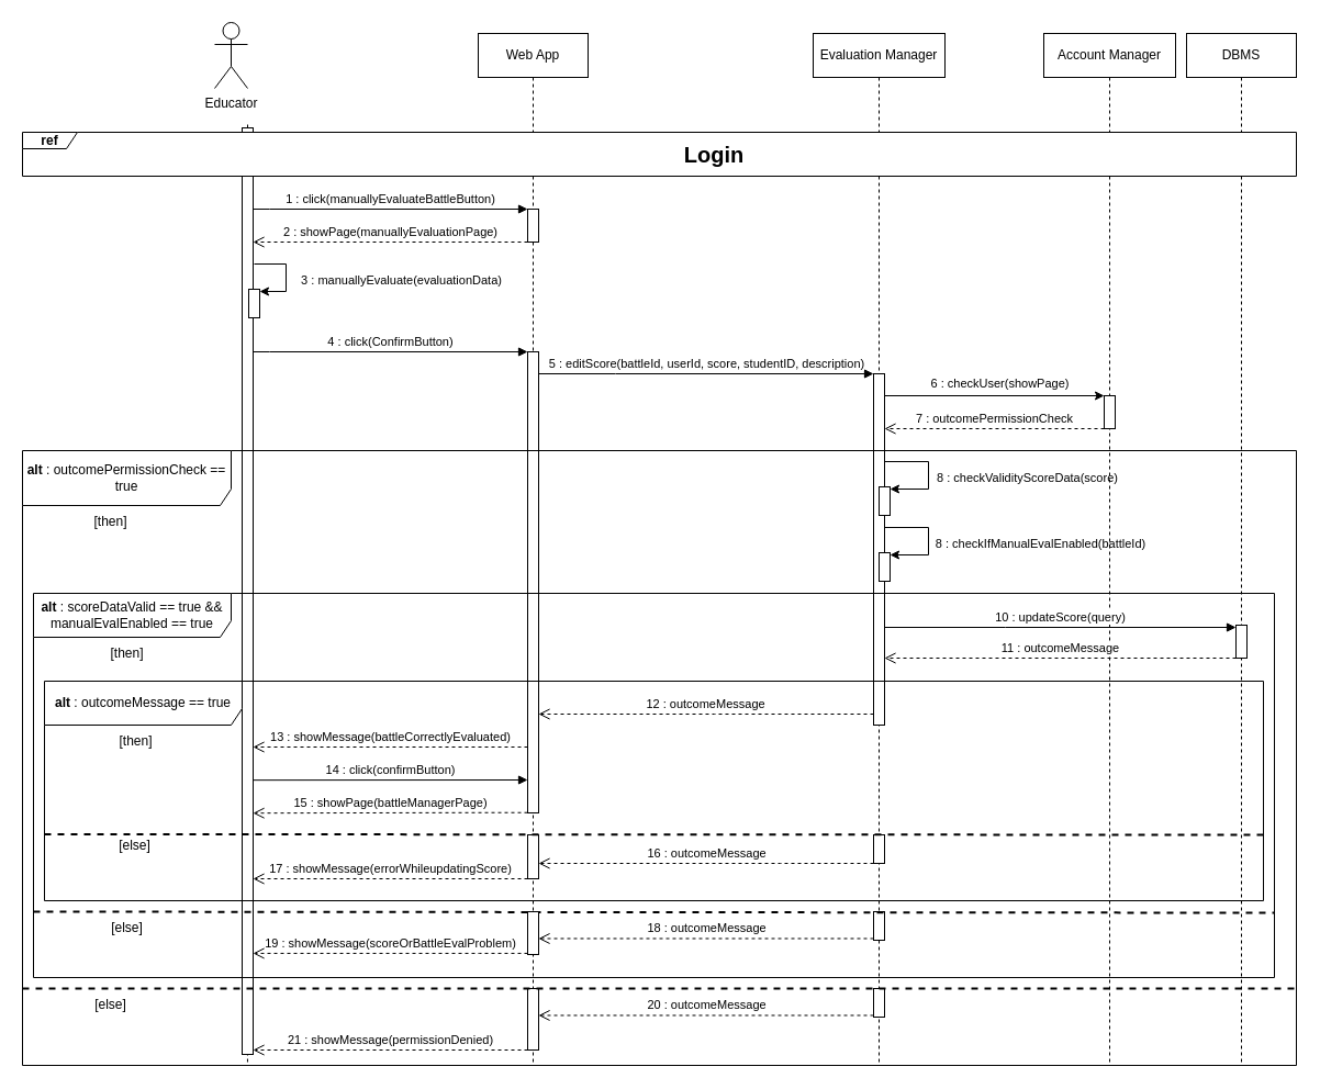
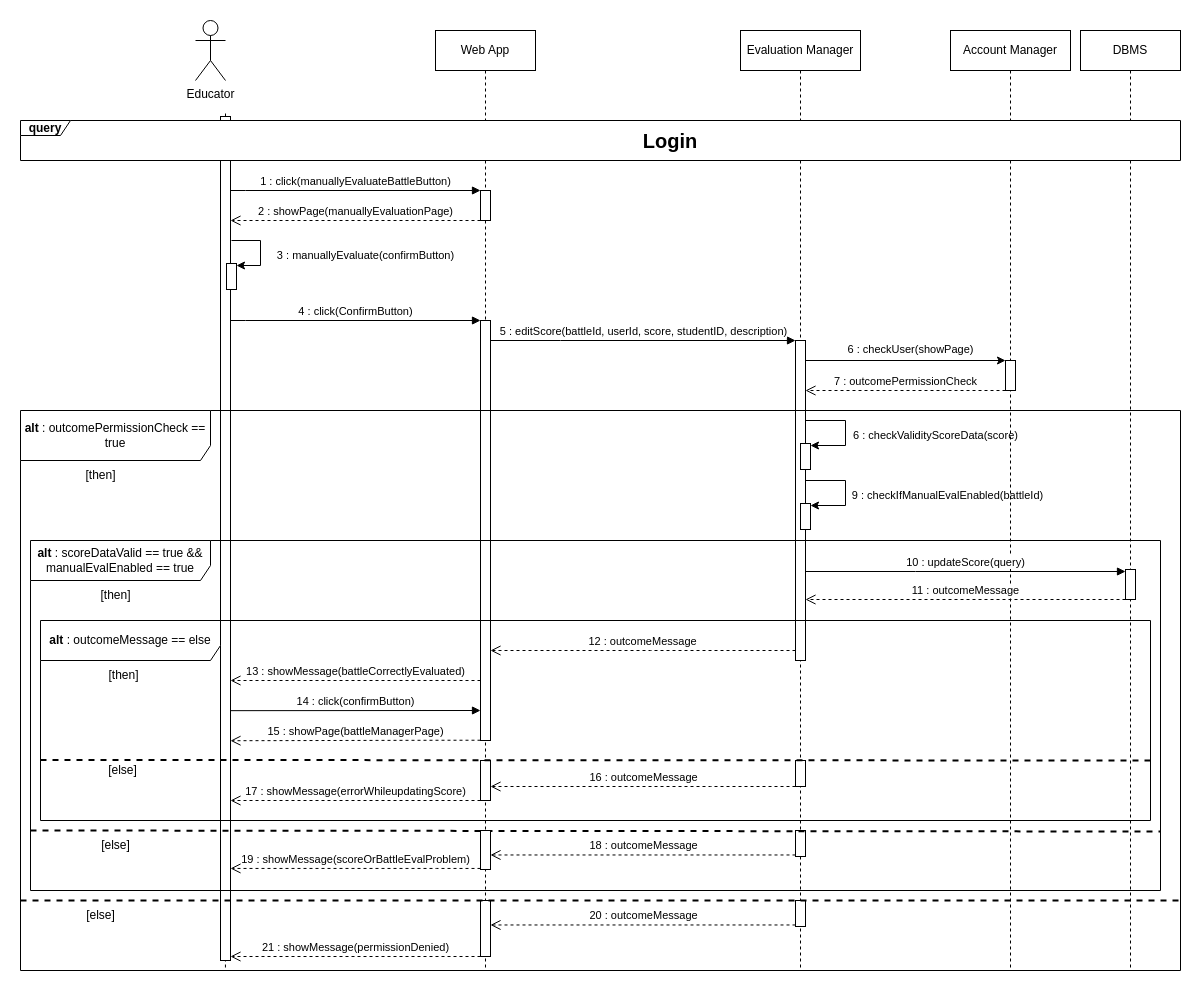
- <mxCell id="43" value="&lt;b&gt;ref&lt;/b&gt;" style="shape=umlFrame;whiteSpace=wrap;html=1;pointerEvents=0;width=50;height=15;labelBorderColor=none;labelBackgroundColor=none;fontColor=default;swimlaneFillColor=default;" parent="1" vertex="1"><mxGeometry x="20" y="120" width="1160" height="40" as="geometry" /></mxCell>
+ <mxCell id="43" value="&lt;b&gt;query&lt;/b&gt;" style="shape=umlFrame;whiteSpace=wrap;html=1;pointerEvents=0;width=50;height=15;labelBorderColor=none;labelBackgroundColor=none;fontColor=default;swimlaneFillColor=default;" parent="1" vertex="1"><mxGeometry x="20" y="120" width="1160" height="40" as="geometry" /></mxCell>
- <mxCell id="52" value="&lt;b&gt;&lt;font style=&quot;font-size: 20px;&quot;&gt;Login&lt;/font&gt;&lt;/b&gt;" style="text;html=1;strokeColor=none;fillColor=none;align=center;verticalAlign=middle;whiteSpace=wrap;rounded=0;" parent="1" vertex="1"><mxGeometry x="620" y="125" width="60" height="30" as="geometry" /></mxCell>
+ <mxCell id="52" value="&lt;b&gt;&lt;font style=&quot;font-size: 20px;&quot;&gt;Login&lt;/font&gt;&lt;/b&gt;" style="text;html=1;strokeColor=none;fillColor=none;align=center;verticalAlign=middle;whiteSpace=wrap;rounded=0;" parent="1" vertex="1"><mxGeometry x="640" y="125" width="60" height="30" as="geometry" /></mxCell>
- <mxCell id="15" value="&lt;font style=&quot;font-size: 11px;&quot;&gt;3 : manuallyEvaluate(evaluationData)&lt;/font&gt;" style="text;html=1;align=center;verticalAlign=middle;resizable=0;points=[];autosize=1;strokeColor=none;fillColor=none;" parent="1" vertex="1"><mxGeometry x="260" y="240" width="210" height="30" as="geometry" /></mxCell>
+ <mxCell id="15" value="&lt;font style=&quot;font-size: 11px;&quot;&gt;3 : manuallyEvaluate(confirmButton)&lt;/font&gt;" style="text;html=1;align=center;verticalAlign=middle;resizable=0;points=[];autosize=1;strokeColor=none;fillColor=none;" parent="1" vertex="1"><mxGeometry x="260" y="240" width="210" height="30" as="geometry" /></mxCell>
- <mxCell id="35" value="&lt;font style=&quot;font-size: 11px;&quot;&gt;8 : checkValidityScoreData(score)&lt;/font&gt;" style="text;html=1;align=center;verticalAlign=middle;resizable=0;points=[];autosize=1;strokeColor=none;fillColor=none;" parent="1" vertex="1"><mxGeometry x="840" y="420" width="190" height="30" as="geometry" /></mxCell>
+ <mxCell id="35" value="&lt;font style=&quot;font-size: 11px;&quot;&gt;6 : checkValidityScoreData(score)&lt;/font&gt;" style="text;html=1;align=center;verticalAlign=middle;resizable=0;points=[];autosize=1;strokeColor=none;fillColor=none;" parent="1" vertex="1"><mxGeometry x="840" y="420" width="190" height="30" as="geometry" /></mxCell>
- <mxCell id="62" value="&lt;font style=&quot;font-size: 11px;&quot;&gt;8 : checkIfManualEvalEnabled(battleId)&lt;/font&gt;" style="text;html=1;align=center;verticalAlign=middle;resizable=0;points=[];autosize=1;strokeColor=none;fillColor=none;" vertex="1" parent="1"><mxGeometry x="842" y="480" width="210" height="30" as="geometry" /></mxCell>
+ <mxCell id="62" value="&lt;font style=&quot;font-size: 11px;&quot;&gt;9 : checkIfManualEvalEnabled(battleId)&lt;/font&gt;" style="text;html=1;align=center;verticalAlign=middle;resizable=0;points=[];autosize=1;strokeColor=none;fillColor=none;" vertex="1" parent="1"><mxGeometry x="842" y="480" width="210" height="30" as="geometry" /></mxCell>
- <mxCell id="38" value="&lt;b&gt;alt &lt;/b&gt;: outcomeMessage == true" style="shape=umlFrame;whiteSpace=wrap;html=1;pointerEvents=0;width=180;height=40;" parent="1" vertex="1"><mxGeometry x="40" y="620" width="1110" height="200" as="geometry" /></mxCell>
+ <mxCell id="38" value="&lt;b&gt;alt &lt;/b&gt;: outcomeMessage == else" style="shape=umlFrame;whiteSpace=wrap;html=1;pointerEvents=0;width=180;height=40;" parent="1" vertex="1"><mxGeometry x="40" y="620" width="1110" height="200" as="geometry" /></mxCell>
